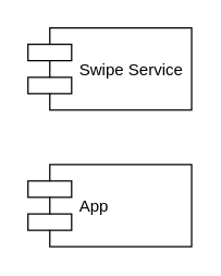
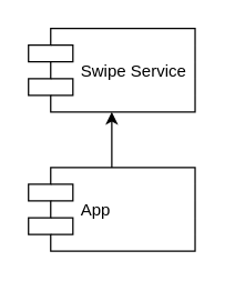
+ <mxCell id="3" style="edgeStyle=orthogonalEdgeStyle;rounded=0;orthogonalLoop=1;jettySize=auto;html=1;" edge="1" parent="1" source="4" target="2"><mxGeometry relative="1" as="geometry"><Array as="points"><mxPoint x="90" y="120" /><mxPoint x="90" y="120" /></Array></mxGeometry></mxCell>
